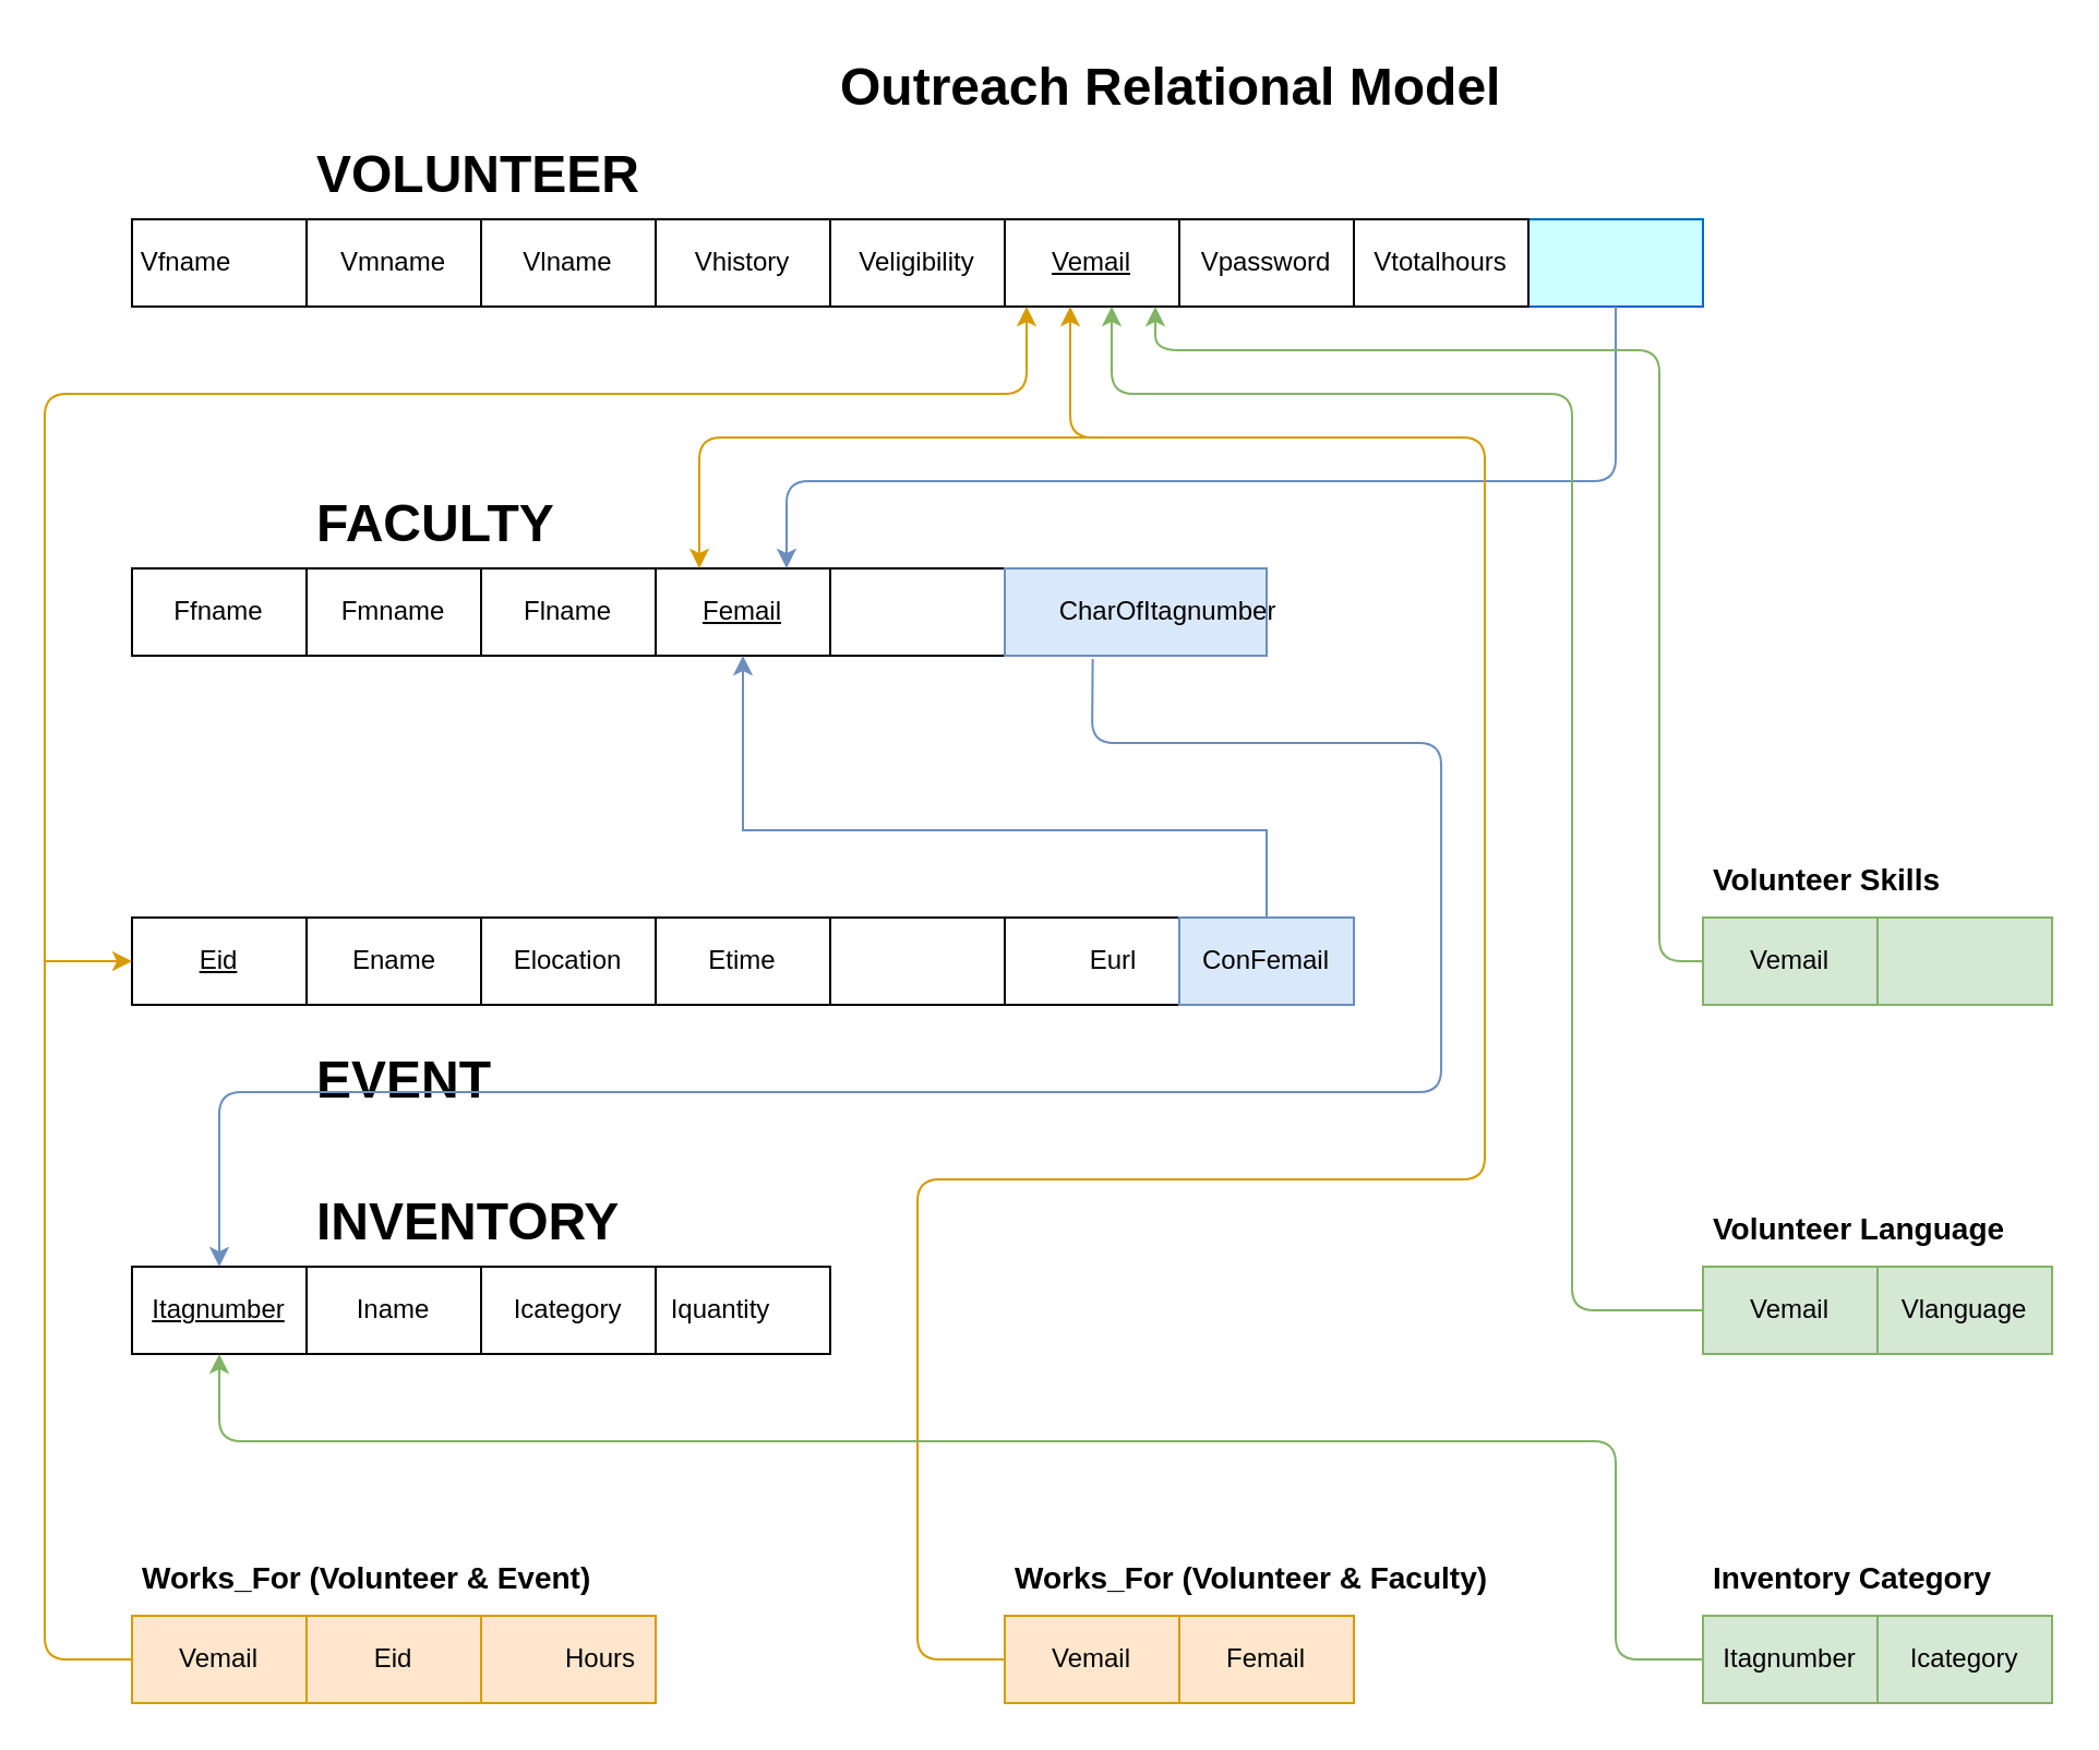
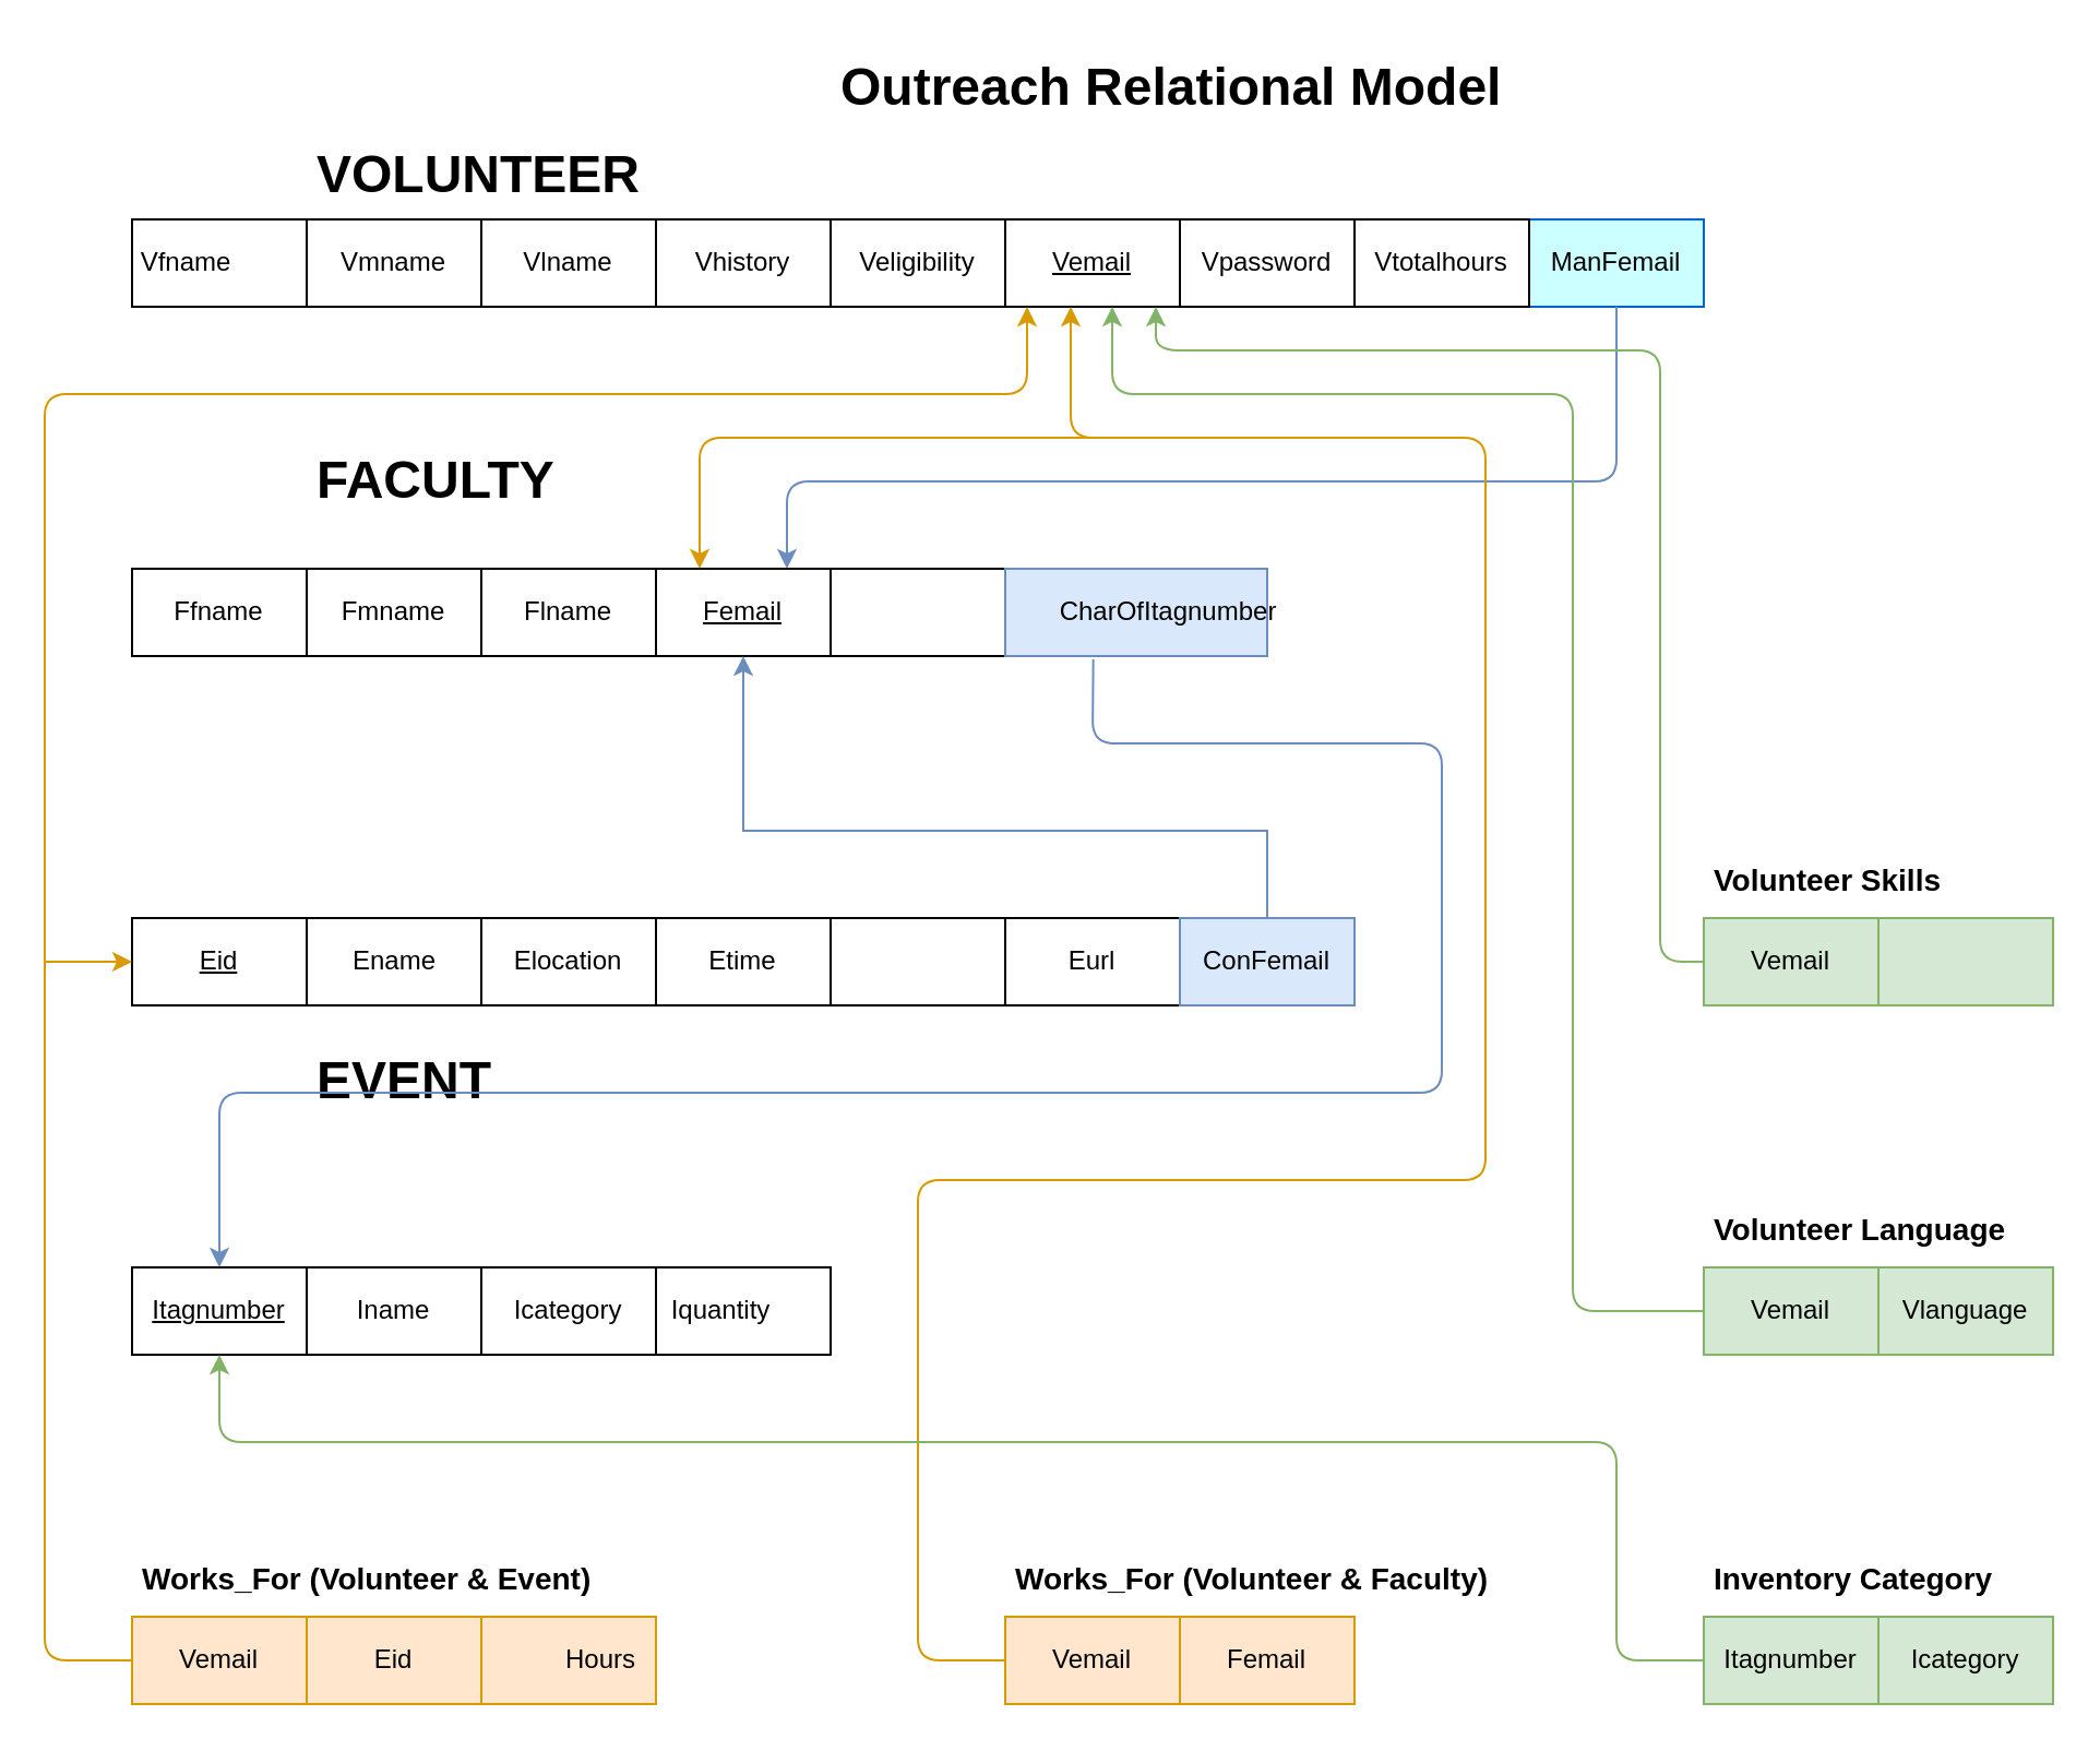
+ <mxCell id="51" value="ManFemail" style="text;html=1;strokeColor=none;fillColor=none;align=center;verticalAlign=middle;whiteSpace=wrap;rounded=0;" parent="1" vertex="1"><mxGeometry x="720" y="110" width="40" height="20" as="geometry" /></mxCell>
- <mxCell id="26" value="&lt;h1&gt;FACULTY&lt;/h1&gt;" style="text;html=1;strokeColor=none;fillColor=none;spacing=5;spacingTop=-20;whiteSpace=wrap;overflow=hidden;rounded=0;" parent="1" vertex="1"><mxGeometry x="140" y="220" width="130" height="40" as="geometry" /></mxCell>
+ <mxCell id="26" value="&lt;h1&gt;FACULTY&lt;/h1&gt;" style="text;html=1;strokeColor=none;fillColor=none;spacing=5;spacingTop=-20;whiteSpace=wrap;overflow=hidden;rounded=0;" parent="1" vertex="1"><mxGeometry x="140" y="200" width="130" height="40" as="geometry" /></mxCell>
- <mxCell id="50" value="Eurl" style="text;html=1;strokeColor=none;fillColor=none;align=center;verticalAlign=middle;whiteSpace=wrap;rounded=0;" parent="1" vertex="1"><mxGeometry x="490" y="430" width="40" height="20" as="geometry" /></mxCell>
+ <mxCell id="50" value="Eurl" style="text;html=1;strokeColor=none;fillColor=none;align=center;verticalAlign=middle;whiteSpace=wrap;rounded=0;" parent="1" vertex="1"><mxGeometry x="480" y="430" width="40" height="20" as="geometry" /></mxCell>
- <mxCell id="40" value="&lt;h1&gt;INVENTORY&lt;/h1&gt;" style="text;html=1;strokeColor=none;fillColor=none;spacing=5;spacingTop=-20;whiteSpace=wrap;overflow=hidden;rounded=0;" parent="1" vertex="1"><mxGeometry x="140" y="540" width="160" height="40" as="geometry" /></mxCell>
